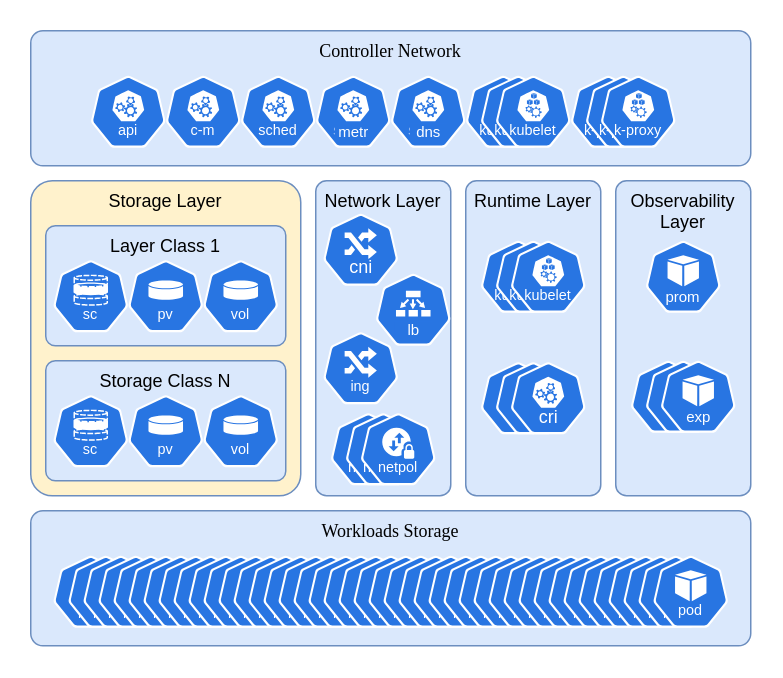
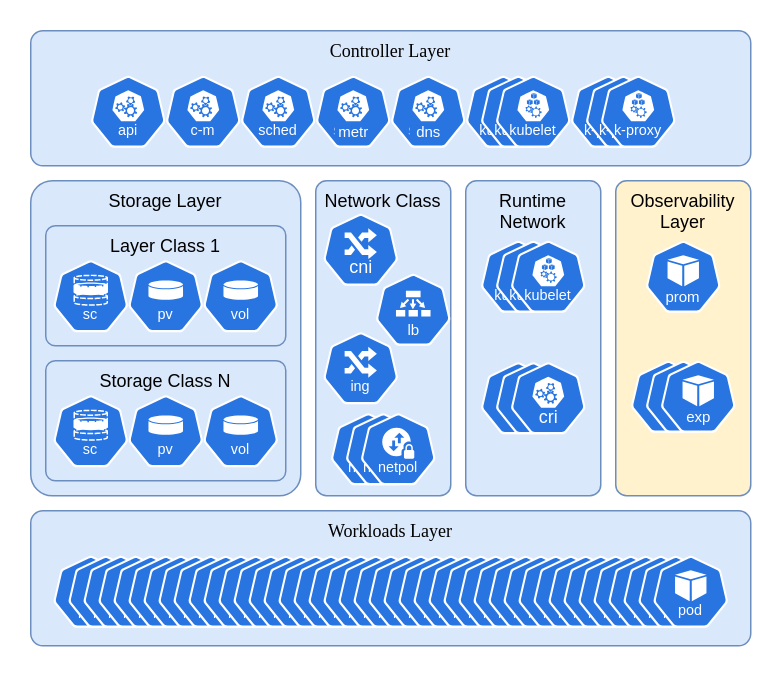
- <mxCell id="2" value="Controller Network" style="rounded=1;whiteSpace=wrap;html=1;fillColor=#dae8fc;strokeColor=#6c8ebf;verticalAlign=top;fontFamily=Verdana;arcSize=9;" parent="1" vertex="1"><mxGeometry x="20" y="20" width="480" height="90" as="geometry" /></mxCell>
+ <mxCell id="2" value="Controller Layer" style="rounded=1;whiteSpace=wrap;html=1;fillColor=#dae8fc;strokeColor=#6c8ebf;verticalAlign=top;fontFamily=Verdana;arcSize=9;" parent="1" vertex="1"><mxGeometry x="20" y="20" width="480" height="90" as="geometry" /></mxCell>
- <mxCell id="3" value="Storage Layer" style="rounded=1;whiteSpace=wrap;html=1;fillColor=#fff2cc;strokeColor=#6c8ebf;verticalAlign=top;arcSize=8;" parent="1" vertex="1"><mxGeometry x="20" y="120" width="180" height="210" as="geometry" /></mxCell>
+ <mxCell id="3" value="Storage Layer" style="rounded=1;whiteSpace=wrap;html=1;fillColor=#dae8fc;strokeColor=#6c8ebf;verticalAlign=top;arcSize=8;" parent="1" vertex="1"><mxGeometry x="20" y="120" width="180" height="210" as="geometry" /></mxCell>
- <mxCell id="18" value="Network Layer" style="rounded=1;whiteSpace=wrap;html=1;fillColor=#dae8fc;strokeColor=#6c8ebf;verticalAlign=top;arcSize=8;" vertex="1" parent="1"><mxGeometry x="210" y="120" width="90" height="210" as="geometry" /></mxCell>
+ <mxCell id="18" value="Network Class" style="rounded=1;whiteSpace=wrap;html=1;fillColor=#dae8fc;strokeColor=#6c8ebf;verticalAlign=top;arcSize=8;" vertex="1" parent="1"><mxGeometry x="210" y="120" width="90" height="210" as="geometry" /></mxCell>
- <mxCell id="25" value="Runtime Layer" style="rounded=1;whiteSpace=wrap;html=1;fillColor=#dae8fc;strokeColor=#6c8ebf;verticalAlign=top;arcSize=8;" vertex="1" parent="1"><mxGeometry x="310" y="120" width="90" height="210" as="geometry" /></mxCell>
+ <mxCell id="25" value="Runtime Network" style="rounded=1;whiteSpace=wrap;html=1;fillColor=#dae8fc;strokeColor=#6c8ebf;verticalAlign=top;arcSize=8;" vertex="1" parent="1"><mxGeometry x="310" y="120" width="90" height="210" as="geometry" /></mxCell>
- <mxCell id="42" value="Observability Layer" style="rounded=1;whiteSpace=wrap;html=1;fillColor=#dae8fc;strokeColor=#6c8ebf;verticalAlign=top;arcSize=8;" vertex="1" parent="1"><mxGeometry x="410" y="120" width="90" height="210" as="geometry" /></mxCell>
+ <mxCell id="42" value="Observability Layer" style="rounded=1;whiteSpace=wrap;html=1;fillColor=#fff2cc;strokeColor=#6c8ebf;verticalAlign=top;arcSize=8;" vertex="1" parent="1"><mxGeometry x="410" y="120" width="90" height="210" as="geometry" /></mxCell>
- <mxCell id="9" value="Workloads Storage" style="rounded=1;whiteSpace=wrap;html=1;fillColor=#dae8fc;strokeColor=#6c8ebf;verticalAlign=top;fontFamily=Verdana;arcSize=9;" vertex="1" parent="1"><mxGeometry x="20" y="340" width="480" height="90" as="geometry" /></mxCell>
+ <mxCell id="9" value="Workloads Layer" style="rounded=1;whiteSpace=wrap;html=1;fillColor=#dae8fc;strokeColor=#6c8ebf;verticalAlign=top;fontFamily=Verdana;arcSize=9;" vertex="1" parent="1"><mxGeometry x="20" y="340" width="480" height="90" as="geometry" /></mxCell>
